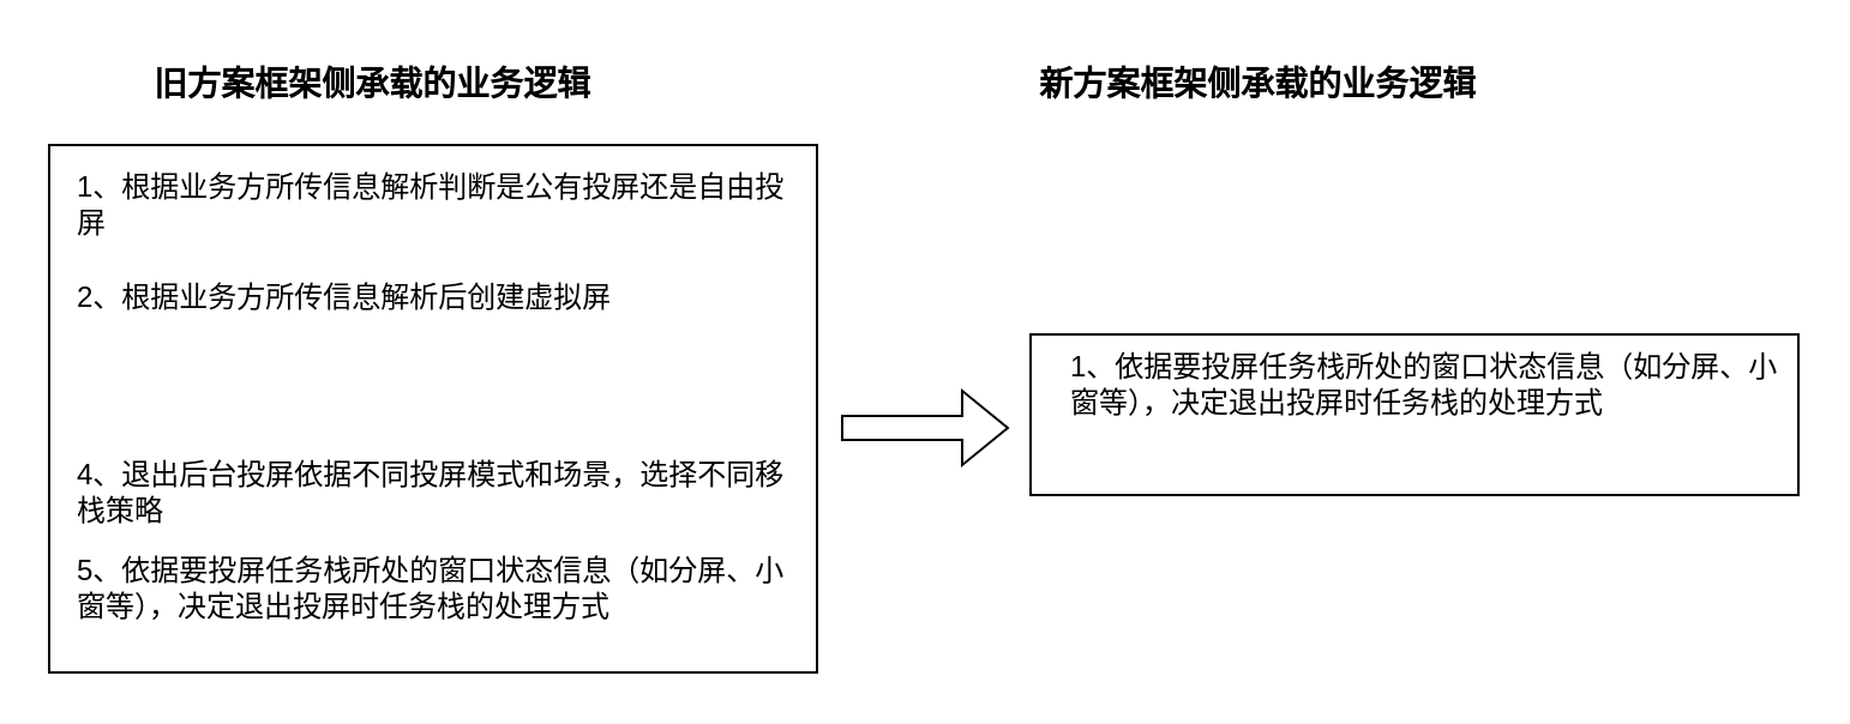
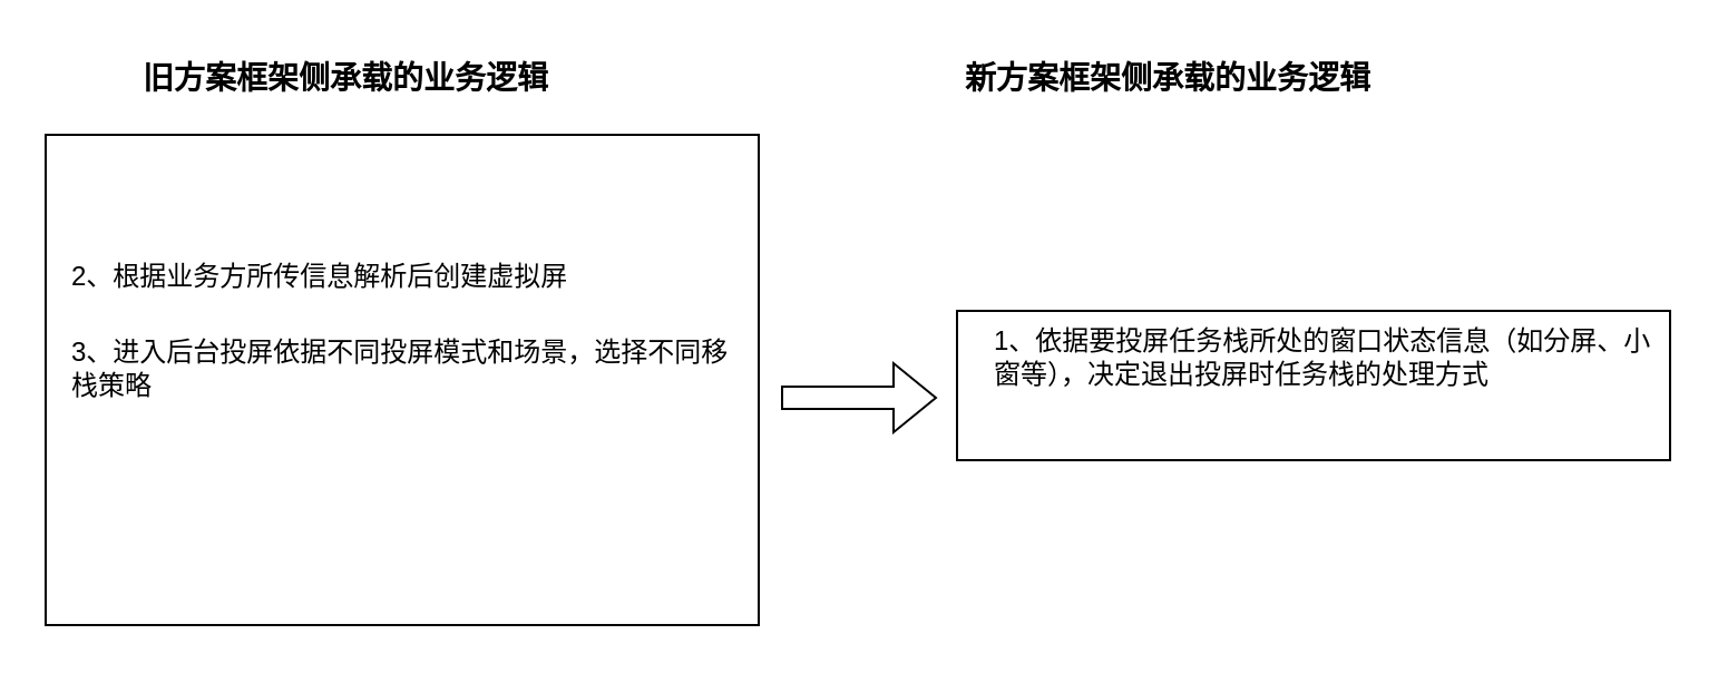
- <mxCell id="4" value="1、根据业务方所传信息解析判断是公有投屏还是自由投屏" style="text;html=1;strokeColor=none;fillColor=none;align=left;verticalAlign=middle;whiteSpace=wrap;rounded=0;" vertex="1" parent="1"><mxGeometry x="30" y="70" width="300" height="30" as="geometry" /></mxCell>
+ <mxCell id="6" value="3、进入后台投屏依据不同投屏模式和场景，选择不同移栈策略" style="text;html=1;strokeColor=none;fillColor=none;align=left;verticalAlign=middle;whiteSpace=wrap;rounded=0;" vertex="1" parent="1"><mxGeometry x="30" y="150" width="300" height="30" as="geometry" /></mxCell>
- <mxCell id="7" value="4、退出后台投屏依据不同投屏模式和场景，选择不同移栈策略" style="text;html=1;strokeColor=none;fillColor=none;align=left;verticalAlign=middle;whiteSpace=wrap;rounded=0;" vertex="1" parent="1"><mxGeometry x="30" y="190" width="300" height="30" as="geometry" /></mxCell>
- <mxCell id="8" value="5、依据要投屏任务栈所处的窗口状态信息（如分屏、小窗等），决定退出投屏时任务栈的处理方式" style="text;html=1;strokeColor=none;fillColor=none;align=left;verticalAlign=middle;whiteSpace=wrap;rounded=0;" vertex="1" parent="1"><mxGeometry x="30" y="230" width="300" height="30" as="geometry" /></mxCell>
